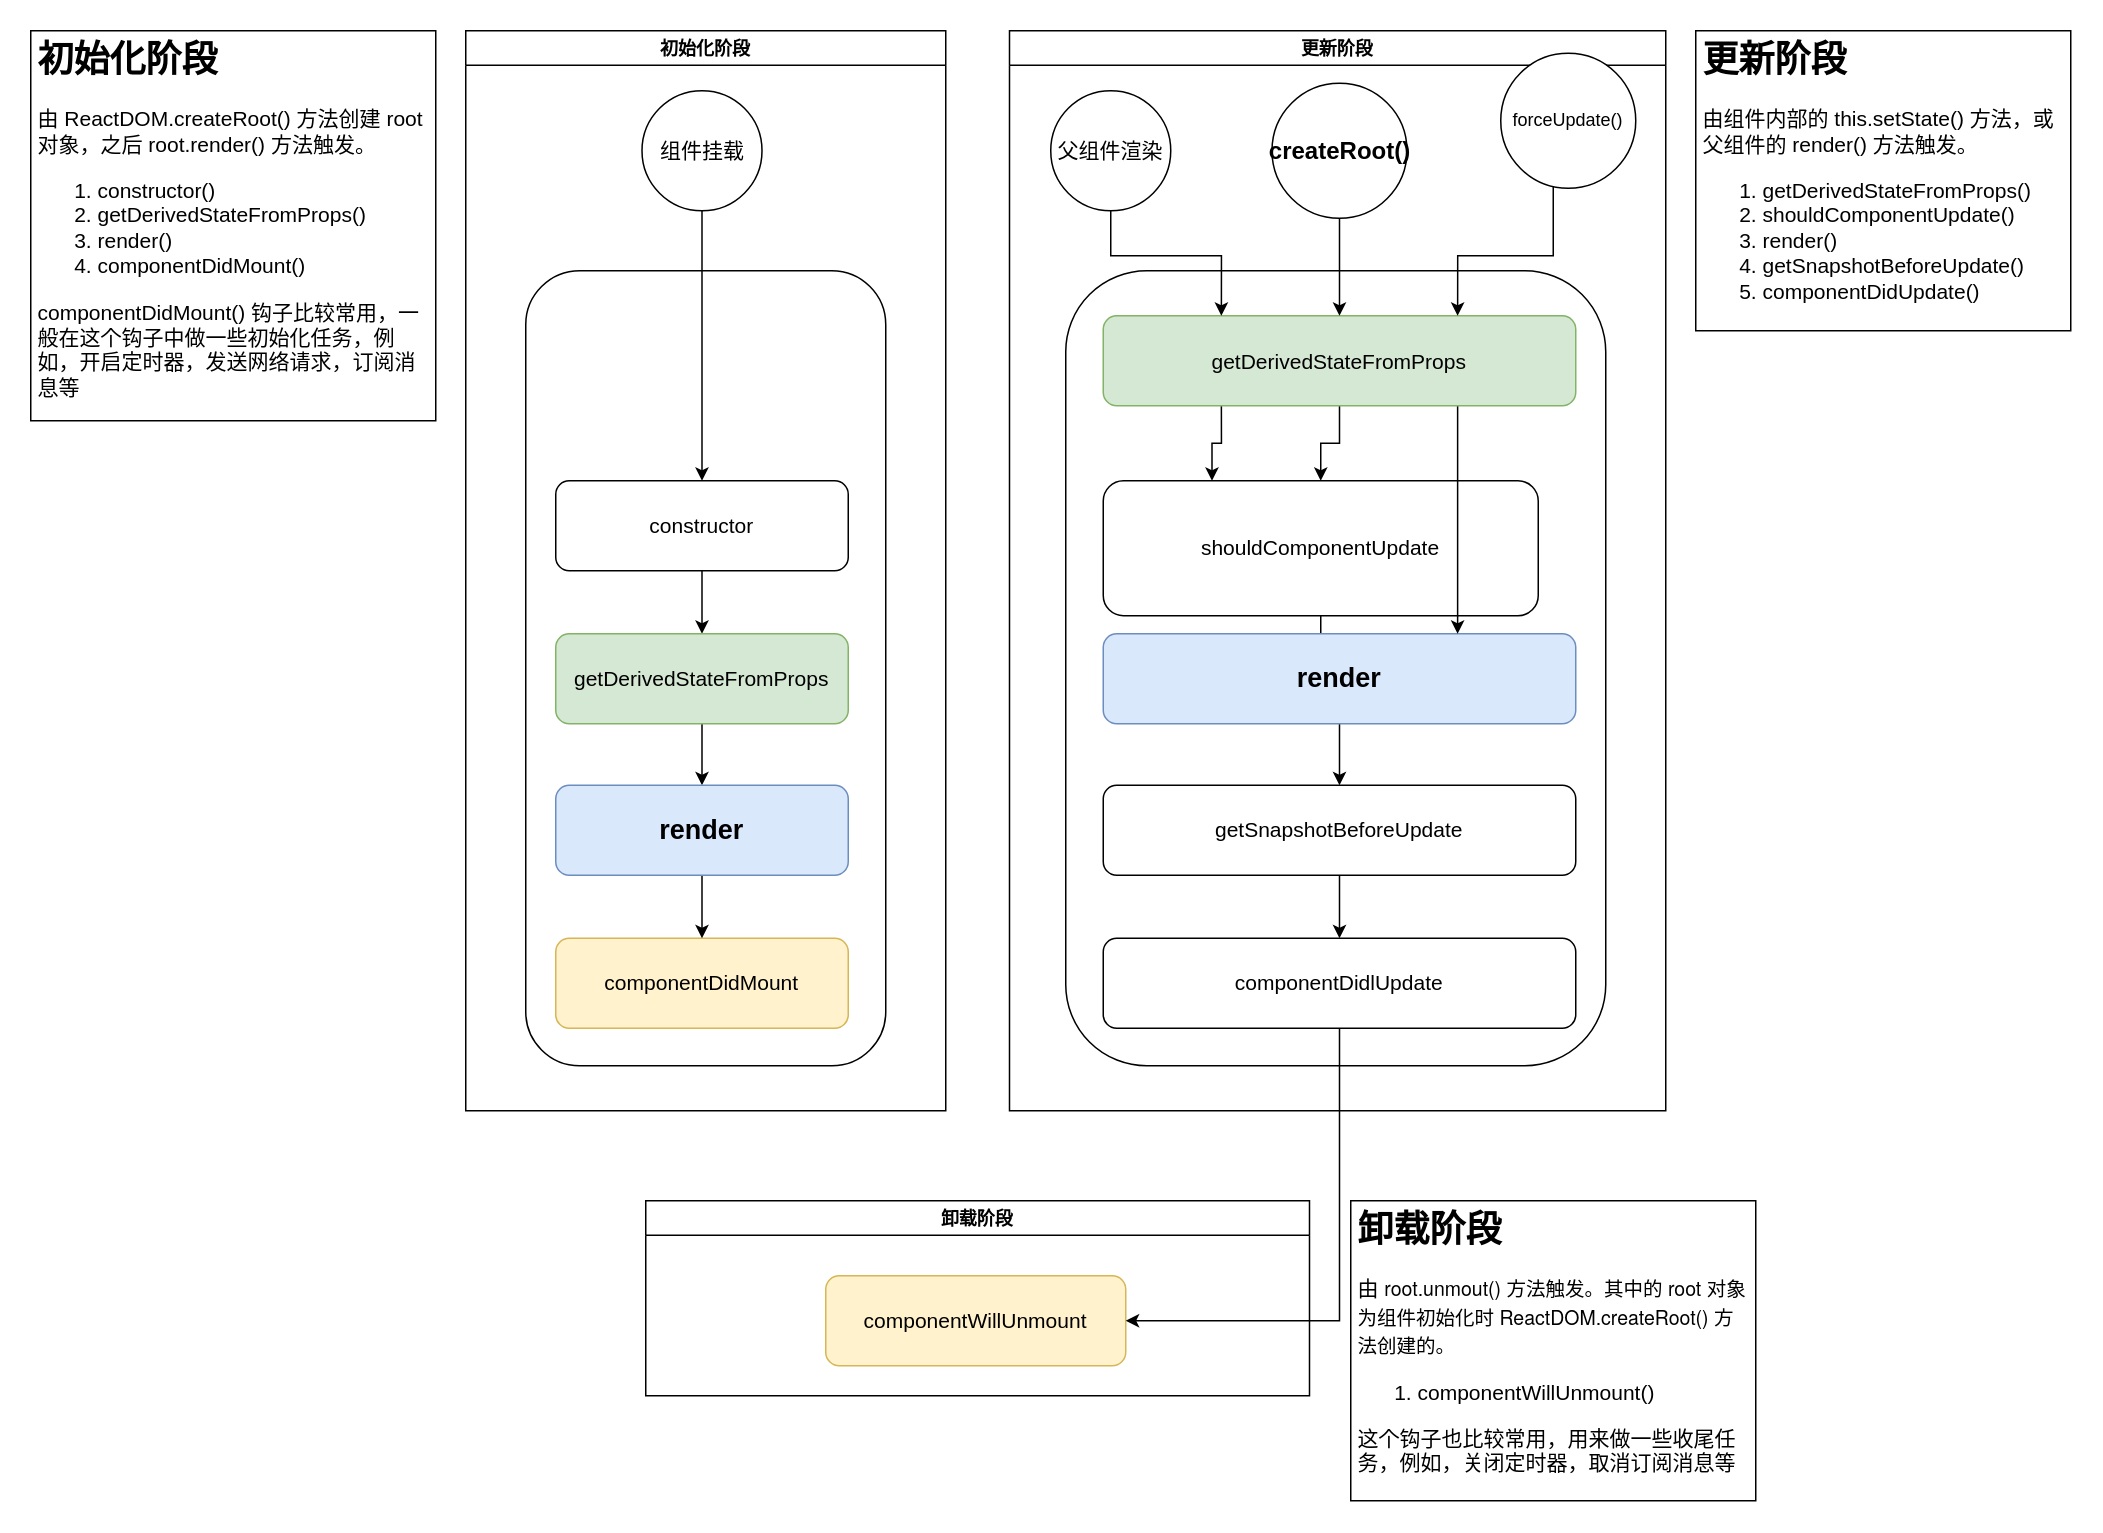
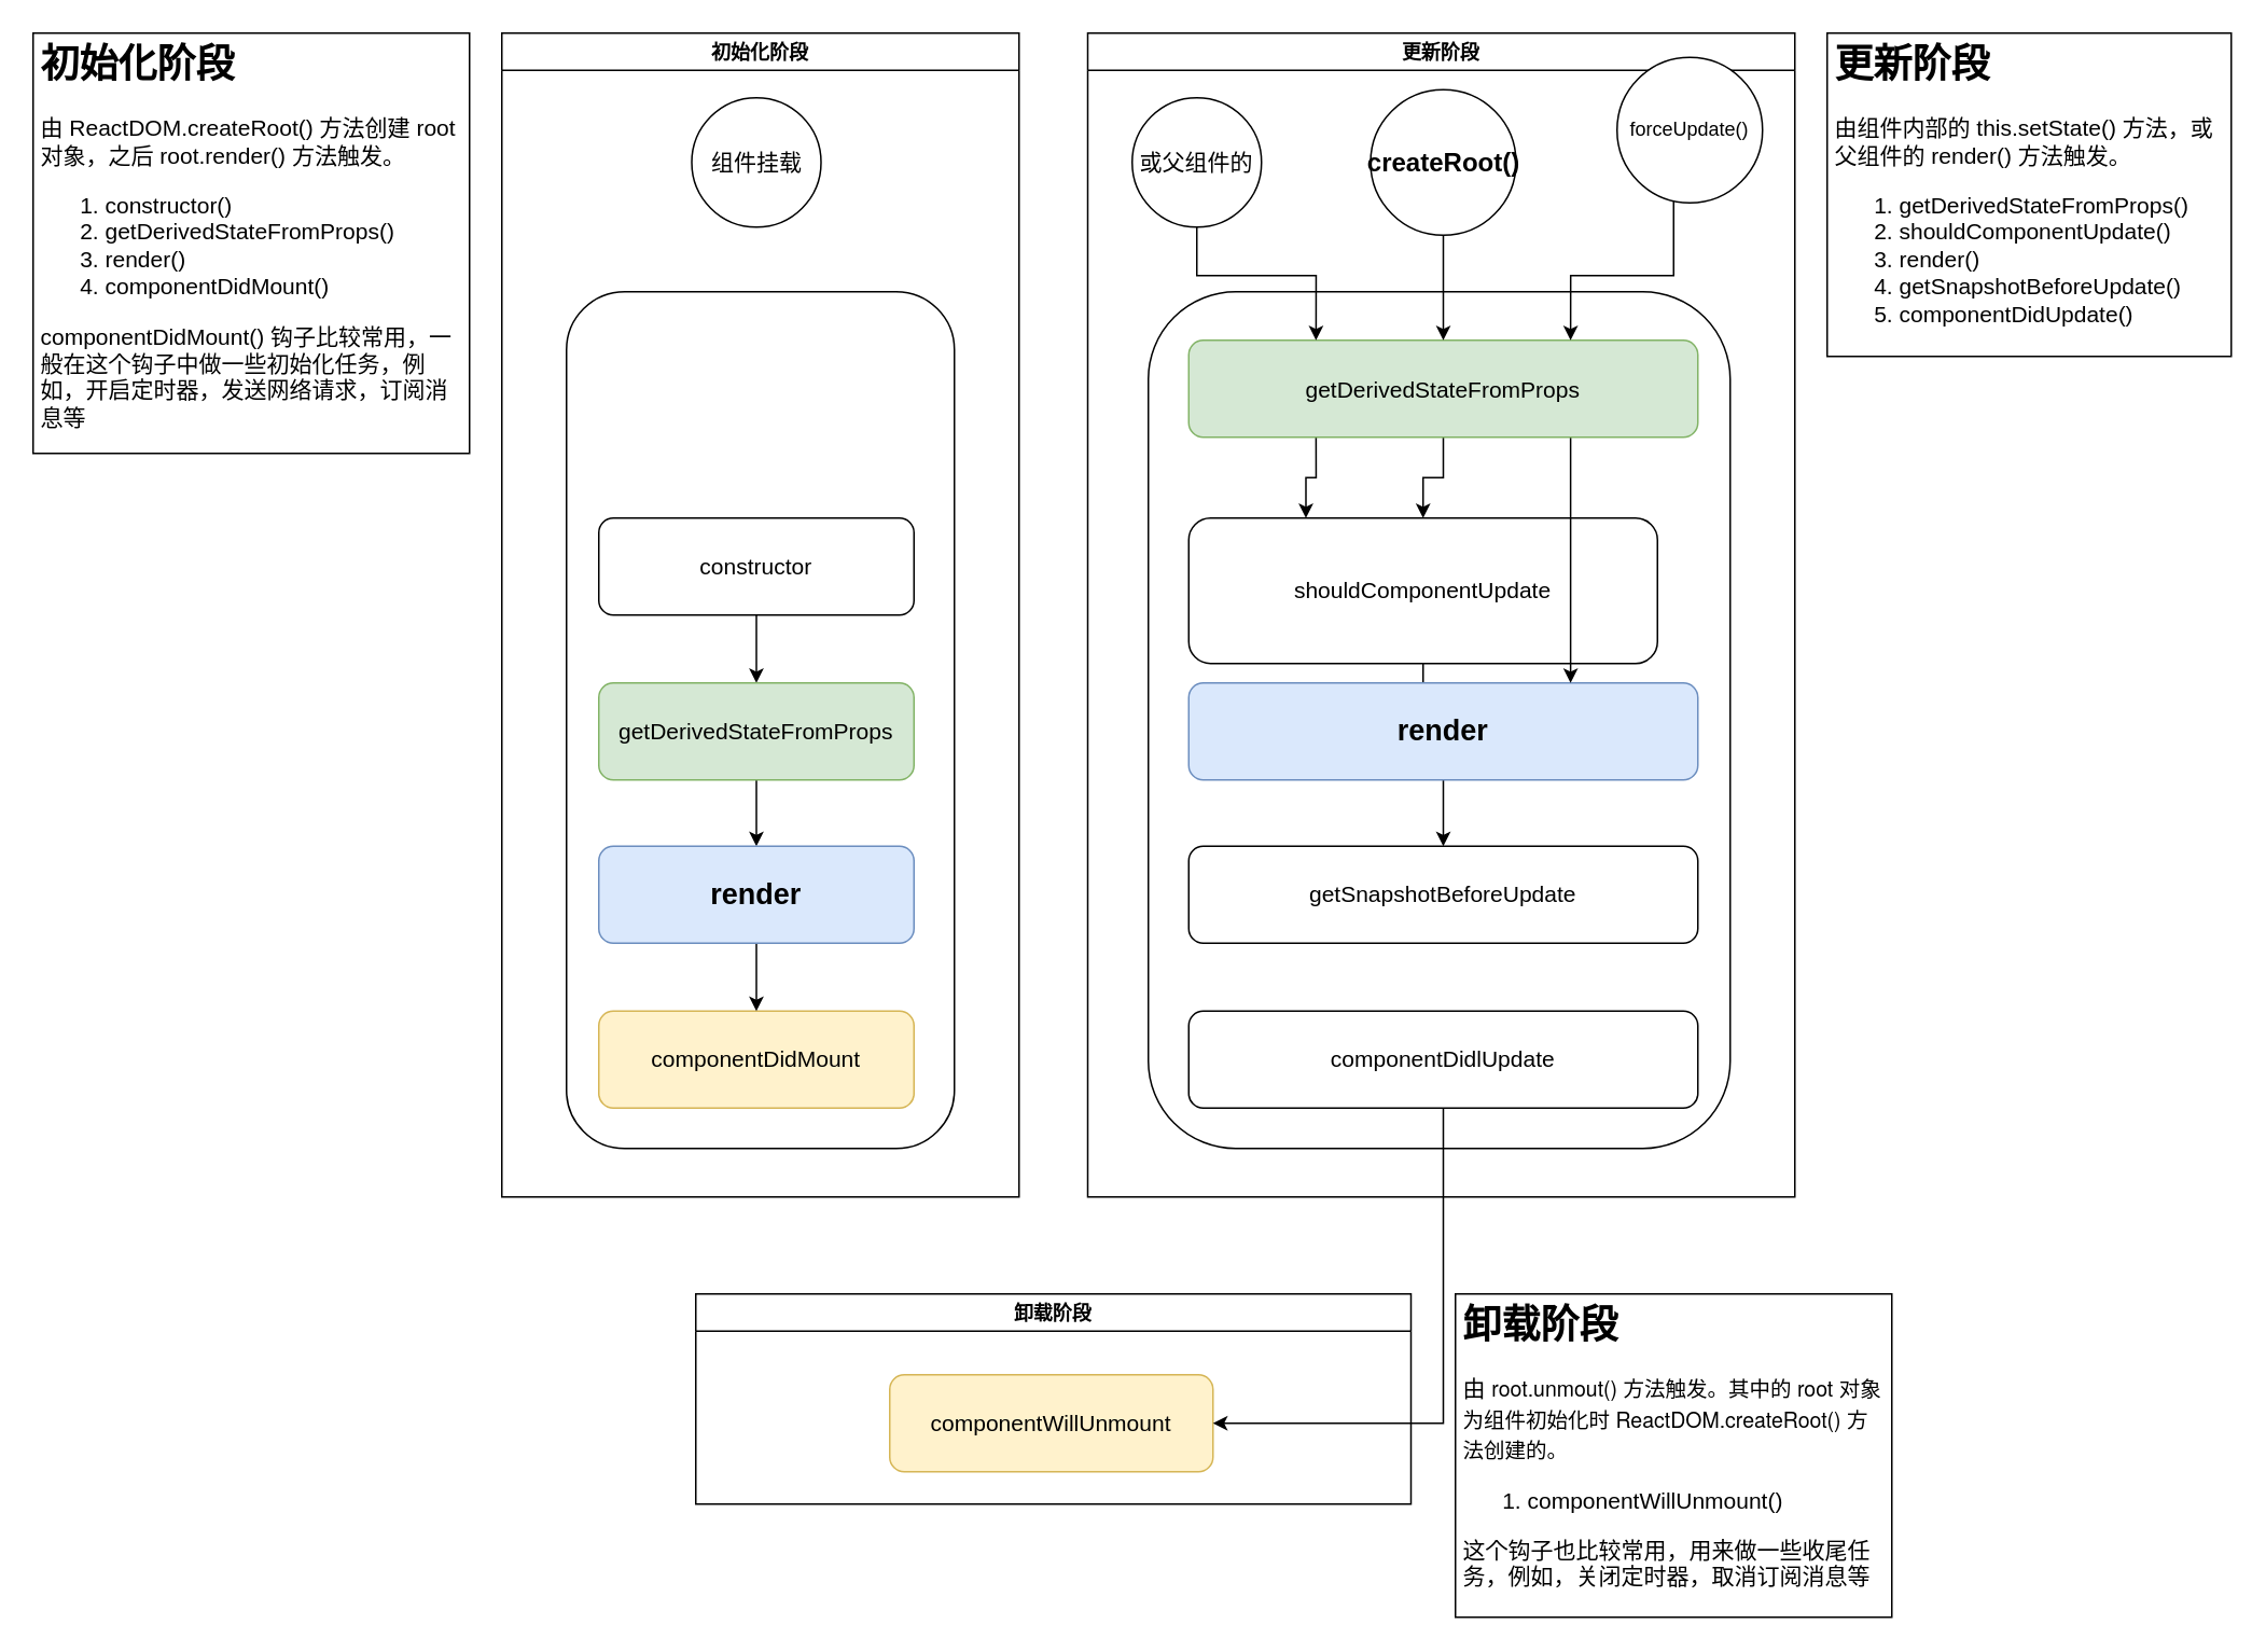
- <mxCell id="31" value="父组件渲染" style="ellipse;whiteSpace=wrap;html=1;aspect=fixed;fontSize=14;" parent="28" vertex="1"><mxGeometry x="27.5" y="40" width="80" height="80" as="geometry" /></mxCell>
+ <mxCell id="31" value="或父组件的" style="ellipse;whiteSpace=wrap;html=1;aspect=fixed;fontSize=14;" parent="28" vertex="1"><mxGeometry x="27.5" y="40" width="80" height="80" as="geometry" /></mxCell>
- <mxCell id="10" style="edgeStyle=orthogonalEdgeStyle;rounded=0;orthogonalLoop=1;jettySize=auto;html=1;entryX=0.5;entryY=0;entryDx=0;entryDy=0;fontSize=14;" parent="1" source="11" target="5" edge="1"><mxGeometry relative="1" as="geometry" /></mxCell>
- <mxCell id="20" style="edgeStyle=orthogonalEdgeStyle;rounded=0;orthogonalLoop=1;jettySize=auto;html=1;entryX=0.5;entryY=0;entryDx=0;entryDy=0;fontSize=14;" parent="1" source="21" target="17" edge="1"><mxGeometry relative="1" as="geometry" /></mxCell>
